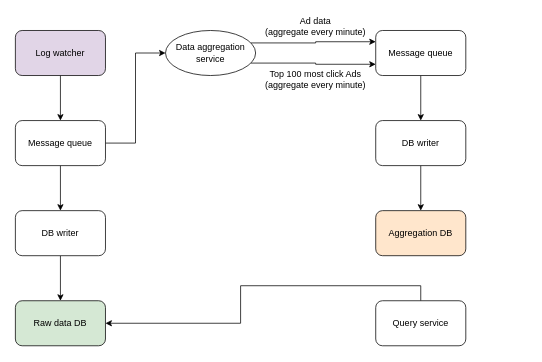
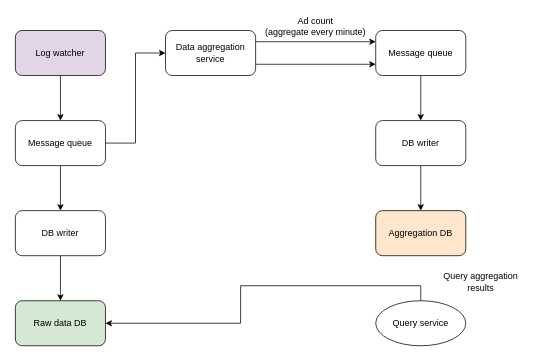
- <mxCell id="20" value="Ad data&lt;div&gt;(aggregate every minute)&lt;br&gt;&lt;/div&gt;" style="text;html=1;align=center;verticalAlign=middle;whiteSpace=wrap;rounded=0;" vertex="1" parent="1"><mxGeometry x="340" y="20" width="160" height="30" as="geometry" /></mxCell>
+ <mxCell id="20" value="Ad count&lt;div&gt;(aggregate every minute)&lt;br&gt;&lt;/div&gt;" style="text;html=1;align=center;verticalAlign=middle;whiteSpace=wrap;rounded=0;" vertex="1" parent="1"><mxGeometry x="340" y="20" width="160" height="30" as="geometry" /></mxCell>
- <mxCell id="12" value="Data aggregation service" style="ellipse;whiteSpace=wrap;html=1;" vertex="1" parent="1"><mxGeometry x="220" y="40" width="120" height="60" as="geometry" /></mxCell>
+ <mxCell id="12" value="Data aggregation service" style="rounded=1;whiteSpace=wrap;html=1;" vertex="1" parent="1"><mxGeometry x="220" y="40" width="120" height="60" as="geometry" /></mxCell>
- <mxCell id="21" value="Top 100 most click Ads (aggregate every minute)" style="text;html=1;align=center;verticalAlign=middle;whiteSpace=wrap;rounded=0;" vertex="1" parent="1"><mxGeometry x="340" y="90" width="160" height="30" as="geometry" /></mxCell>
+ <mxCell id="22" value="Query aggregation results" style="text;html=1;align=center;verticalAlign=middle;whiteSpace=wrap;rounded=0;" vertex="1" parent="1"><mxGeometry x="580" y="360" width="120" height="30" as="geometry" /></mxCell>
- <mxCell id="19" value="Query service" style="rounded=1;whiteSpace=wrap;html=1;" vertex="1" parent="1"><mxGeometry x="500" y="400" width="120" height="60" as="geometry" /></mxCell>
+ <mxCell id="19" value="Query service" style="ellipse;whiteSpace=wrap;html=1;" vertex="1" parent="1"><mxGeometry x="500" y="400" width="120" height="60" as="geometry" /></mxCell>
